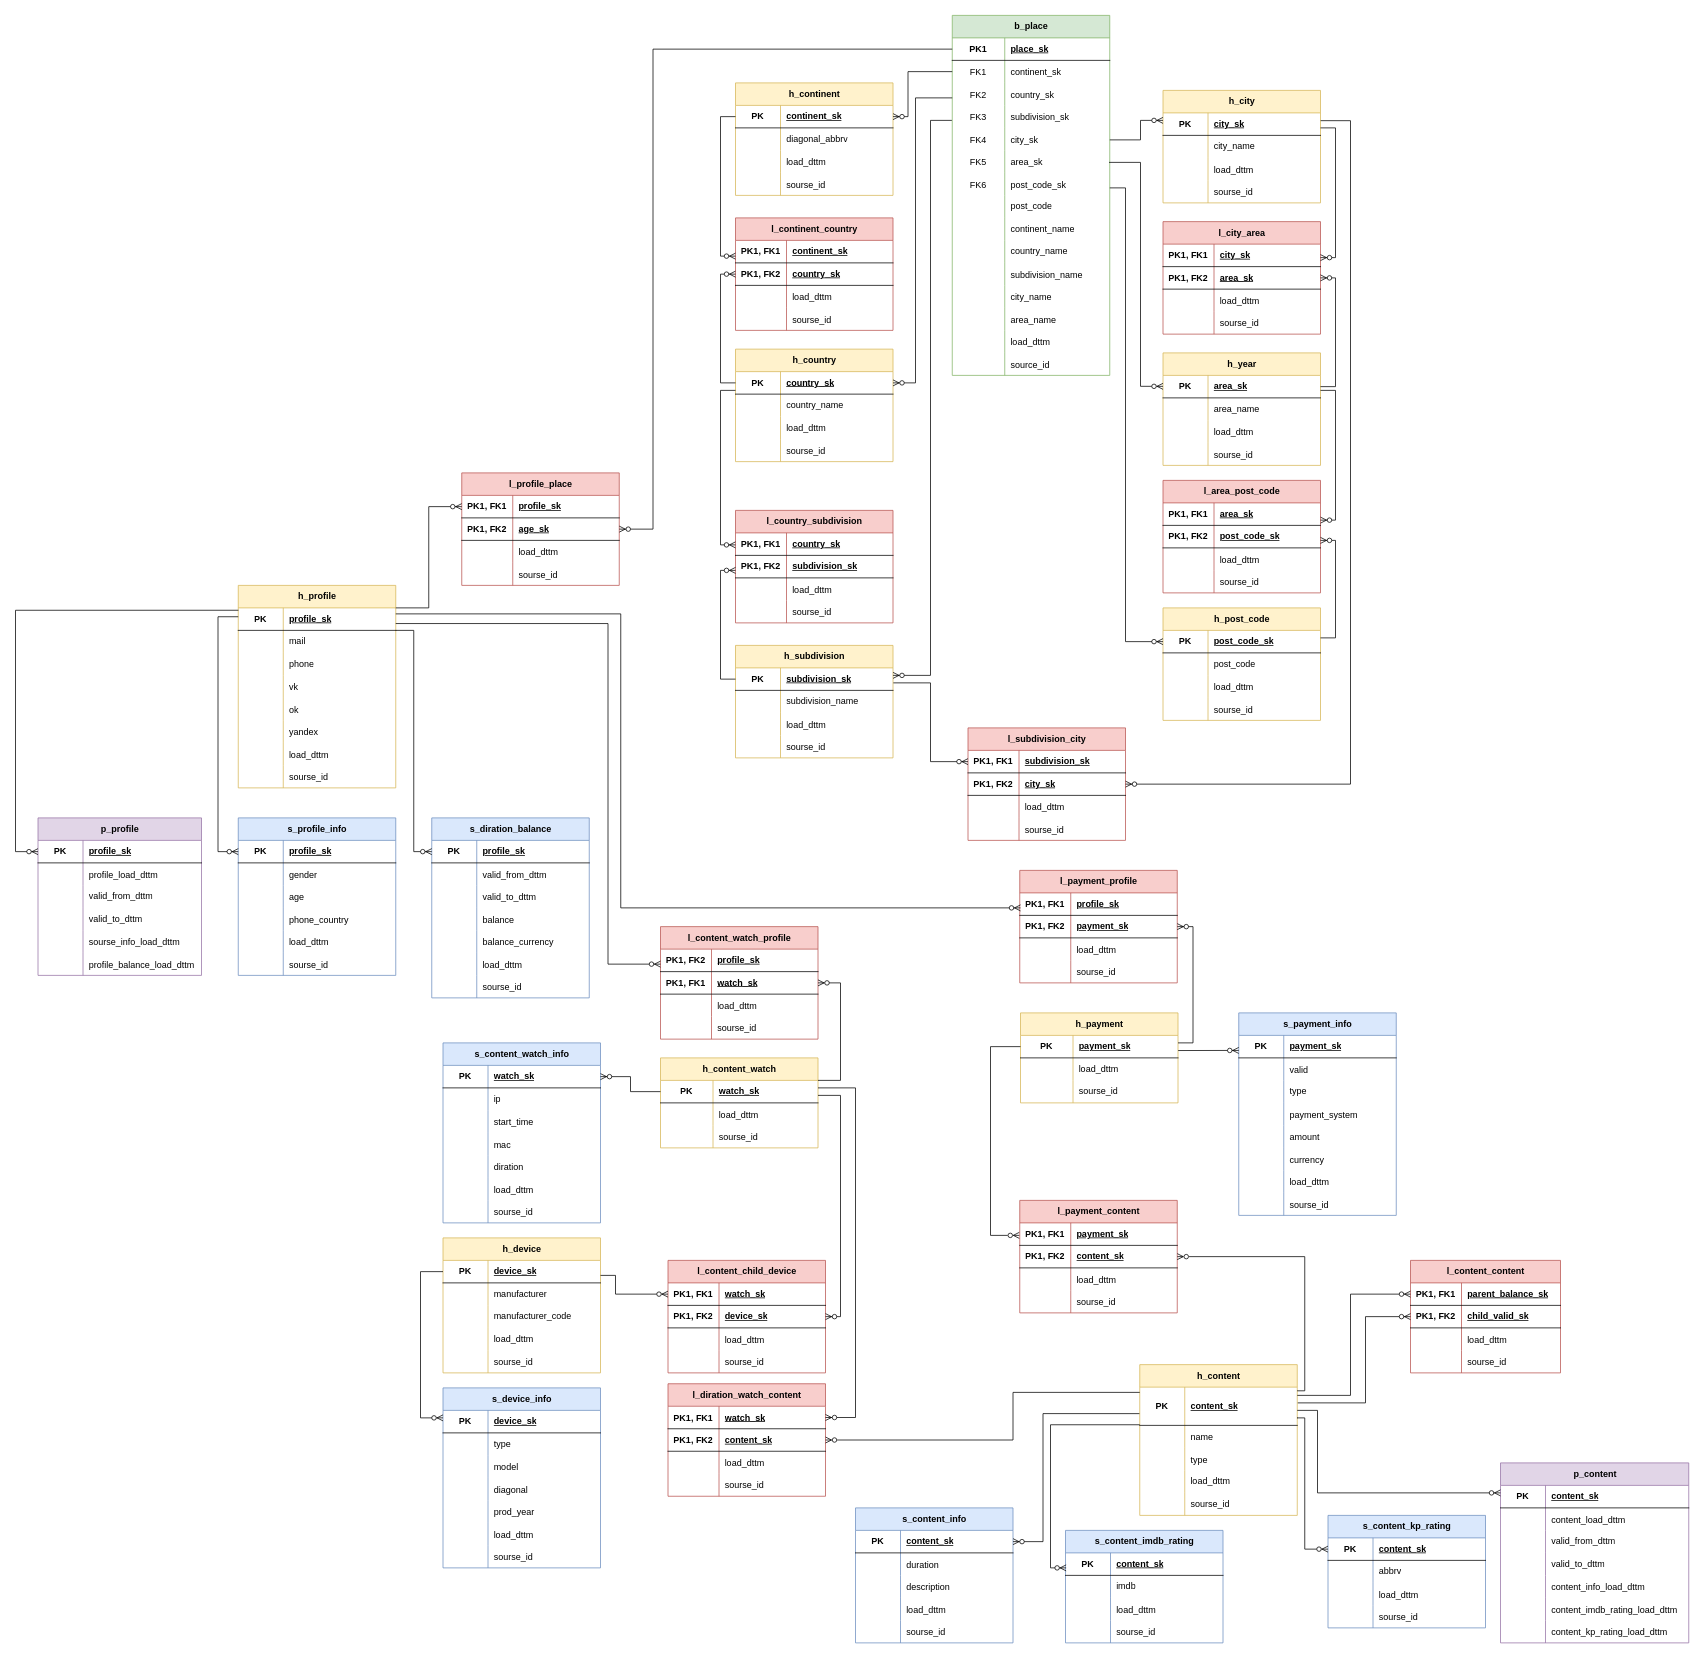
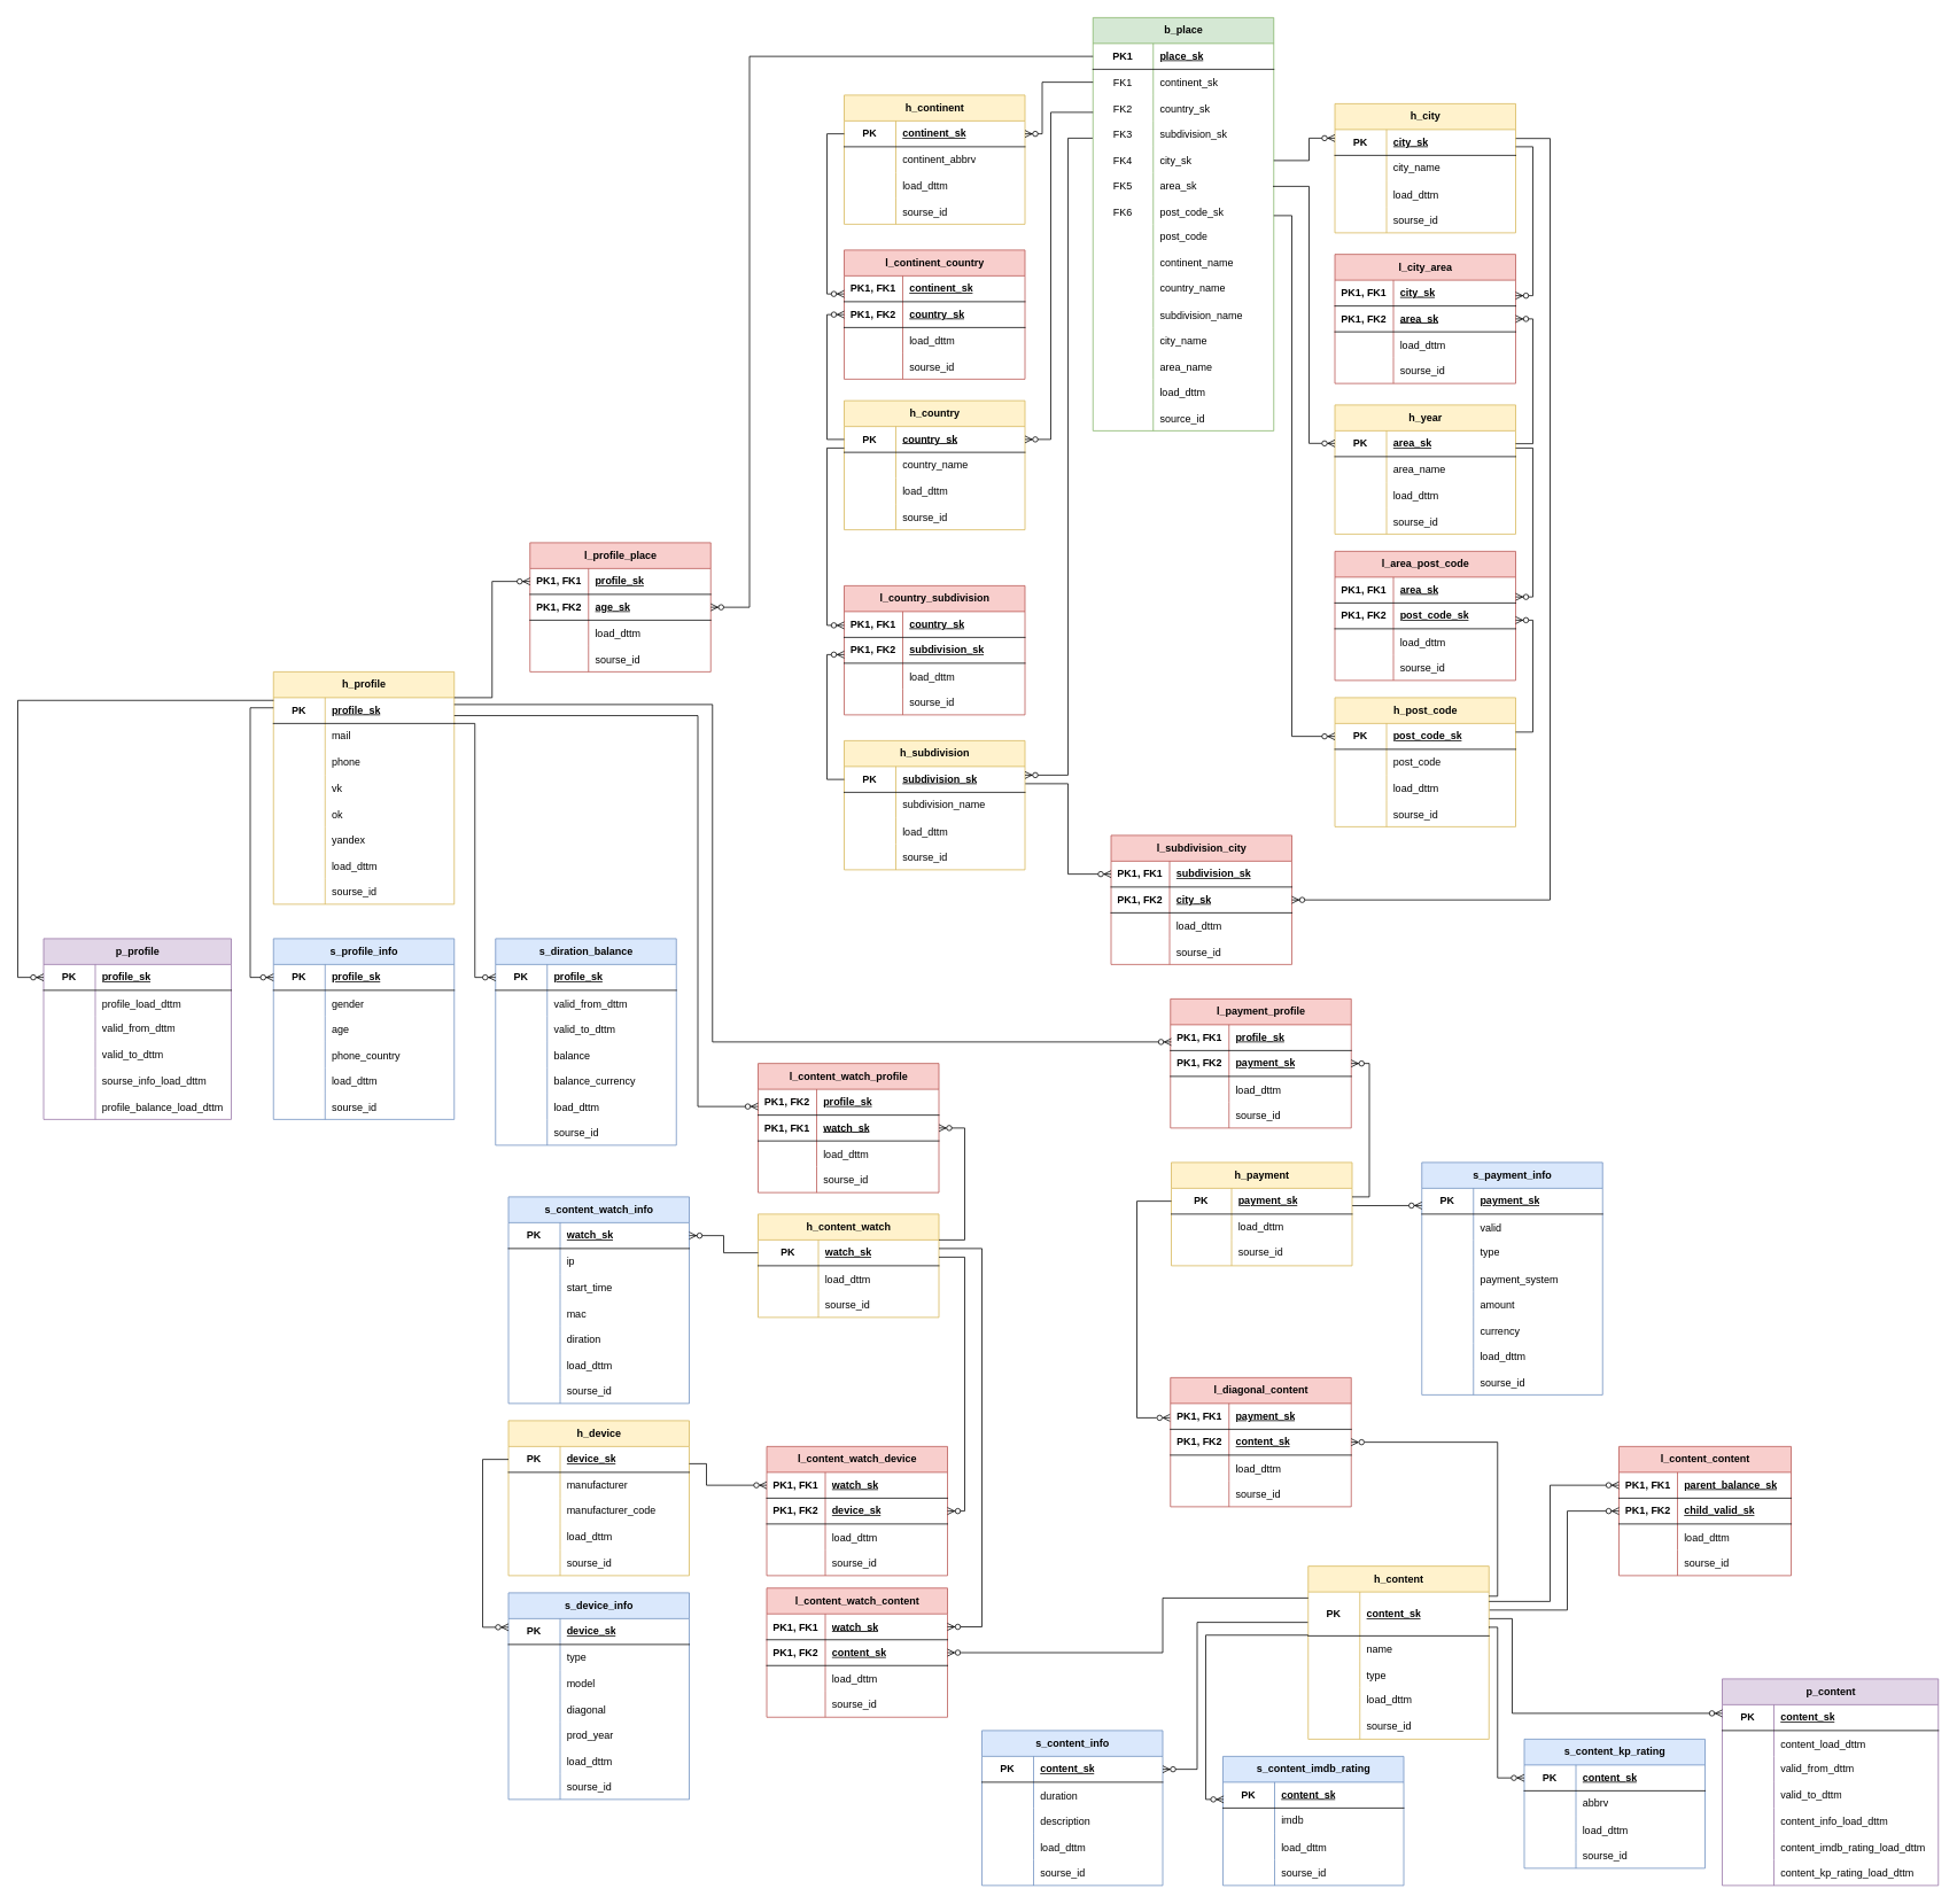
- <mxCell id="120" value="diagonal_abbrv" style="shape=partialRectangle;connectable=0;fillColor=none;top=0;left=0;bottom=0;right=0;align=left;spacingLeft=6;overflow=hidden;whiteSpace=wrap;html=1;" parent="118" vertex="1"><mxGeometry x="60" width="150" height="30" as="geometry"><mxRectangle width="150" height="30" as="alternateBounds" /></mxGeometry></mxCell>
+ <mxCell id="120" value="continent_abbrv" style="shape=partialRectangle;connectable=0;fillColor=none;top=0;left=0;bottom=0;right=0;align=left;spacingLeft=6;overflow=hidden;whiteSpace=wrap;html=1;" parent="118" vertex="1"><mxGeometry x="60" width="150" height="30" as="geometry"><mxRectangle width="150" height="30" as="alternateBounds" /></mxGeometry></mxCell>
- <mxCell id="513" value="l_payment_content" style="shape=table;startSize=30;container=1;collapsible=1;childLayout=tableLayout;fixedRows=1;rowLines=0;fontStyle=1;align=center;resizeLast=1;html=1;fillColor=#f8cecc;strokeColor=#b85450;swimlaneFillColor=default;" parent="1" vertex="1"><mxGeometry x="1359" y="1600" width="210" height="150" as="geometry"><mxRectangle x="-520" y="260" width="80" height="30" as="alternateBounds" /></mxGeometry></mxCell>
+ <mxCell id="513" value="l_diagonal_content" style="shape=table;startSize=30;container=1;collapsible=1;childLayout=tableLayout;fixedRows=1;rowLines=0;fontStyle=1;align=center;resizeLast=1;html=1;fillColor=#f8cecc;strokeColor=#b85450;swimlaneFillColor=default;" parent="1" vertex="1"><mxGeometry x="1359" y="1600" width="210" height="150" as="geometry"><mxRectangle x="-520" y="260" width="80" height="30" as="alternateBounds" /></mxGeometry></mxCell>
- <mxCell id="452" value="l_content_child_device" style="shape=table;startSize=30;container=1;collapsible=1;childLayout=tableLayout;fixedRows=1;rowLines=0;fontStyle=1;align=center;resizeLast=1;html=1;fillColor=#f8cecc;strokeColor=#b85450;swimlaneFillColor=default;" parent="1" vertex="1"><mxGeometry x="890" y="1680" width="210" height="150" as="geometry"><mxRectangle x="-520" y="260" width="80" height="30" as="alternateBounds" /></mxGeometry></mxCell>
+ <mxCell id="452" value="l_content_watch_device" style="shape=table;startSize=30;container=1;collapsible=1;childLayout=tableLayout;fixedRows=1;rowLines=0;fontStyle=1;align=center;resizeLast=1;html=1;fillColor=#f8cecc;strokeColor=#b85450;swimlaneFillColor=default;" parent="1" vertex="1"><mxGeometry x="890" y="1680" width="210" height="150" as="geometry"><mxRectangle x="-520" y="260" width="80" height="30" as="alternateBounds" /></mxGeometry></mxCell>
- <mxCell id="465" value="l_diration_watch_content" style="shape=table;startSize=30;container=1;collapsible=1;childLayout=tableLayout;fixedRows=1;rowLines=0;fontStyle=1;align=center;resizeLast=1;html=1;fillColor=#f8cecc;strokeColor=#b85450;swimlaneFillColor=default;" parent="1" vertex="1"><mxGeometry x="890" y="1844.5" width="210" height="150" as="geometry"><mxRectangle x="-520" y="260" width="80" height="30" as="alternateBounds" /></mxGeometry></mxCell>
+ <mxCell id="465" value="l_content_watch_content" style="shape=table;startSize=30;container=1;collapsible=1;childLayout=tableLayout;fixedRows=1;rowLines=0;fontStyle=1;align=center;resizeLast=1;html=1;fillColor=#f8cecc;strokeColor=#b85450;swimlaneFillColor=default;" parent="1" vertex="1"><mxGeometry x="890" y="1844.5" width="210" height="150" as="geometry"><mxRectangle x="-520" y="260" width="80" height="30" as="alternateBounds" /></mxGeometry></mxCell>
